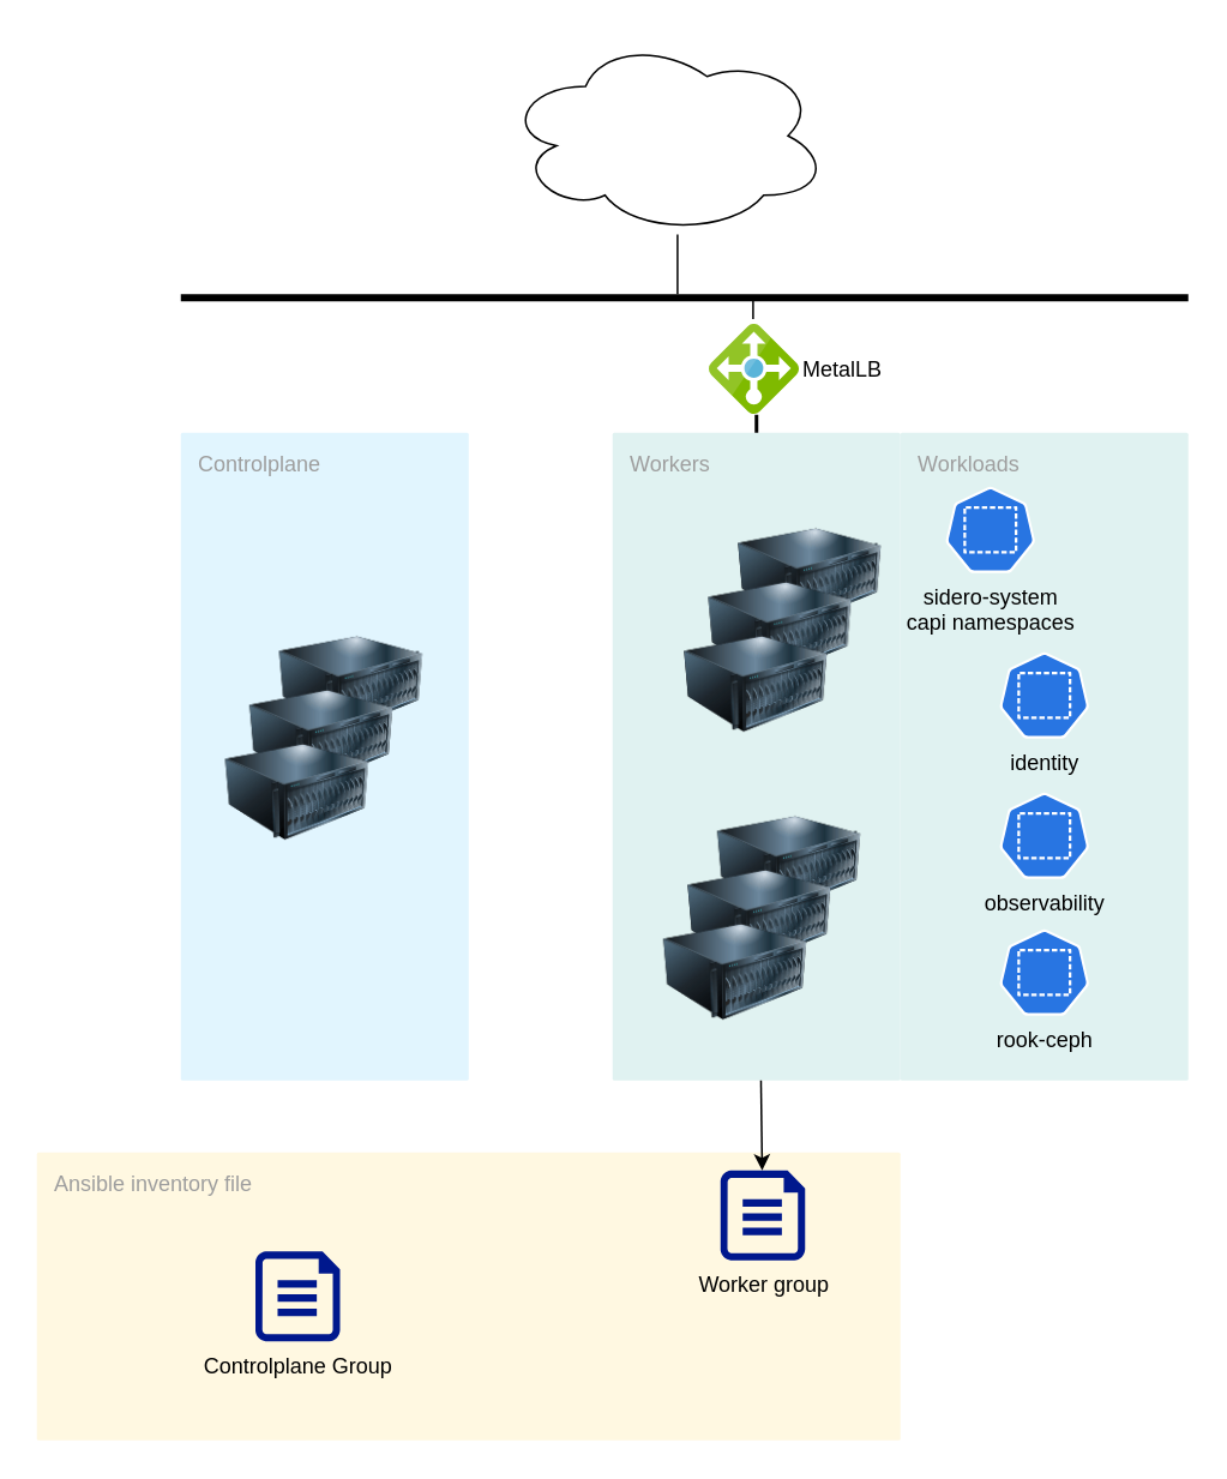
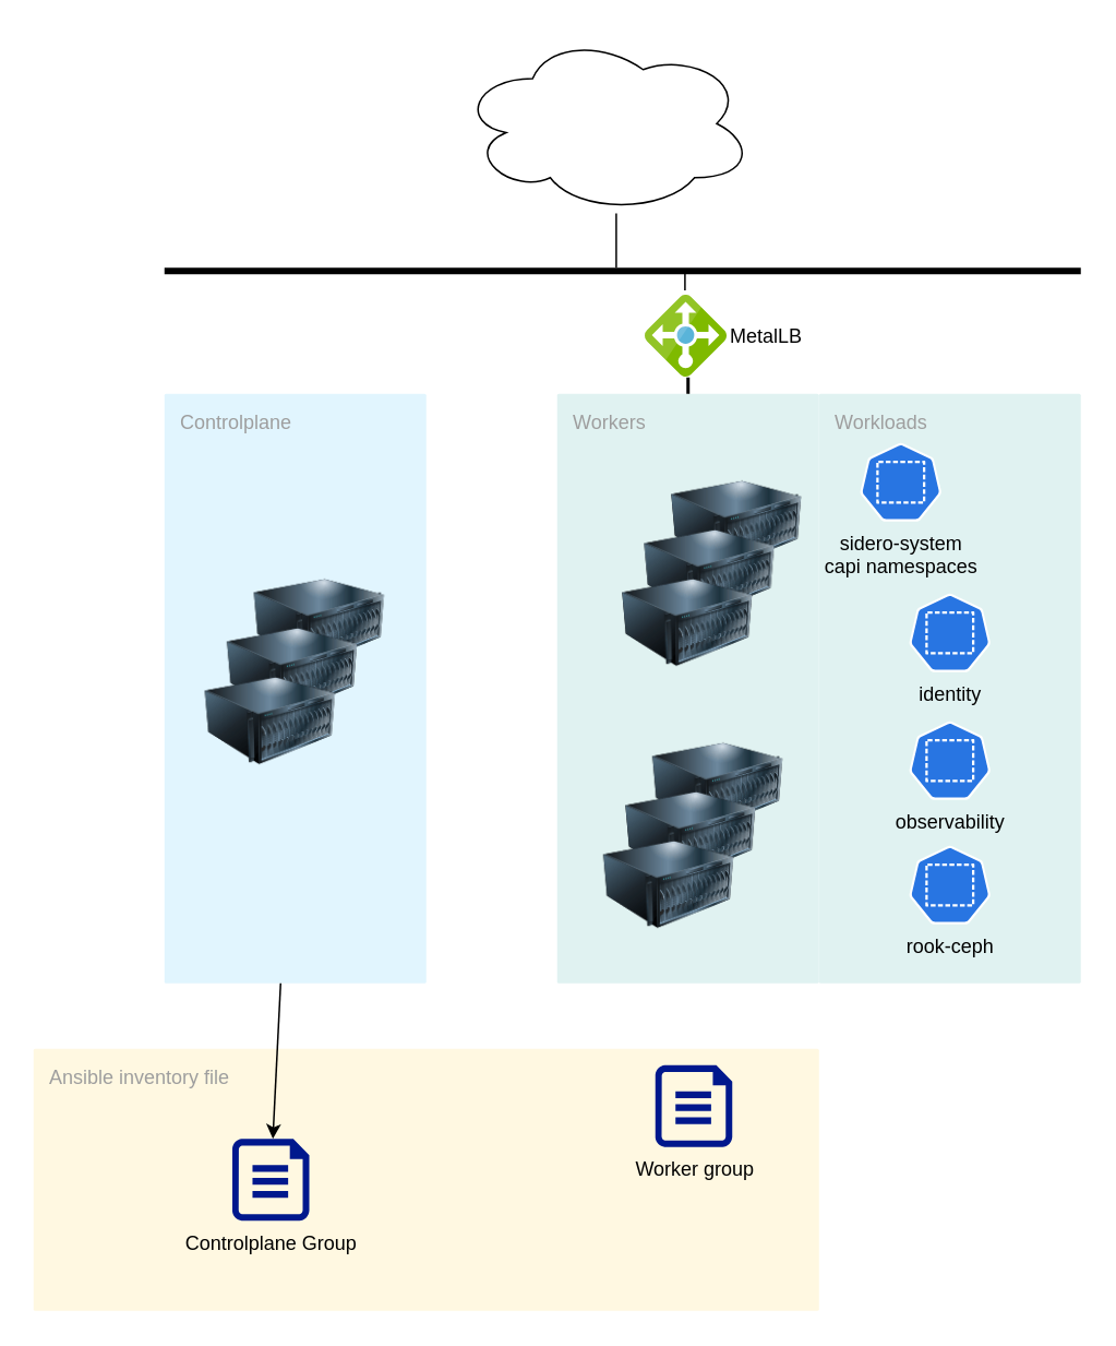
- <mxCell id="9" value="" style="endArrow=classic;html=1;" parent="1" source="4" target="7" edge="1"><mxGeometry width="50" height="50" relative="1" as="geometry"><mxPoint x="640" y="640" as="sourcePoint" /><mxPoint x="690" y="590" as="targetPoint" /></mxGeometry></mxCell>
+ <mxCell id="8" value="" style="endArrow=classic;html=1;" parent="1" source="3" target="6" edge="1"><mxGeometry width="50" height="50" relative="1" as="geometry"><mxPoint x="160" y="900" as="sourcePoint" /><mxPoint x="240" y="930" as="targetPoint" /></mxGeometry></mxCell>
